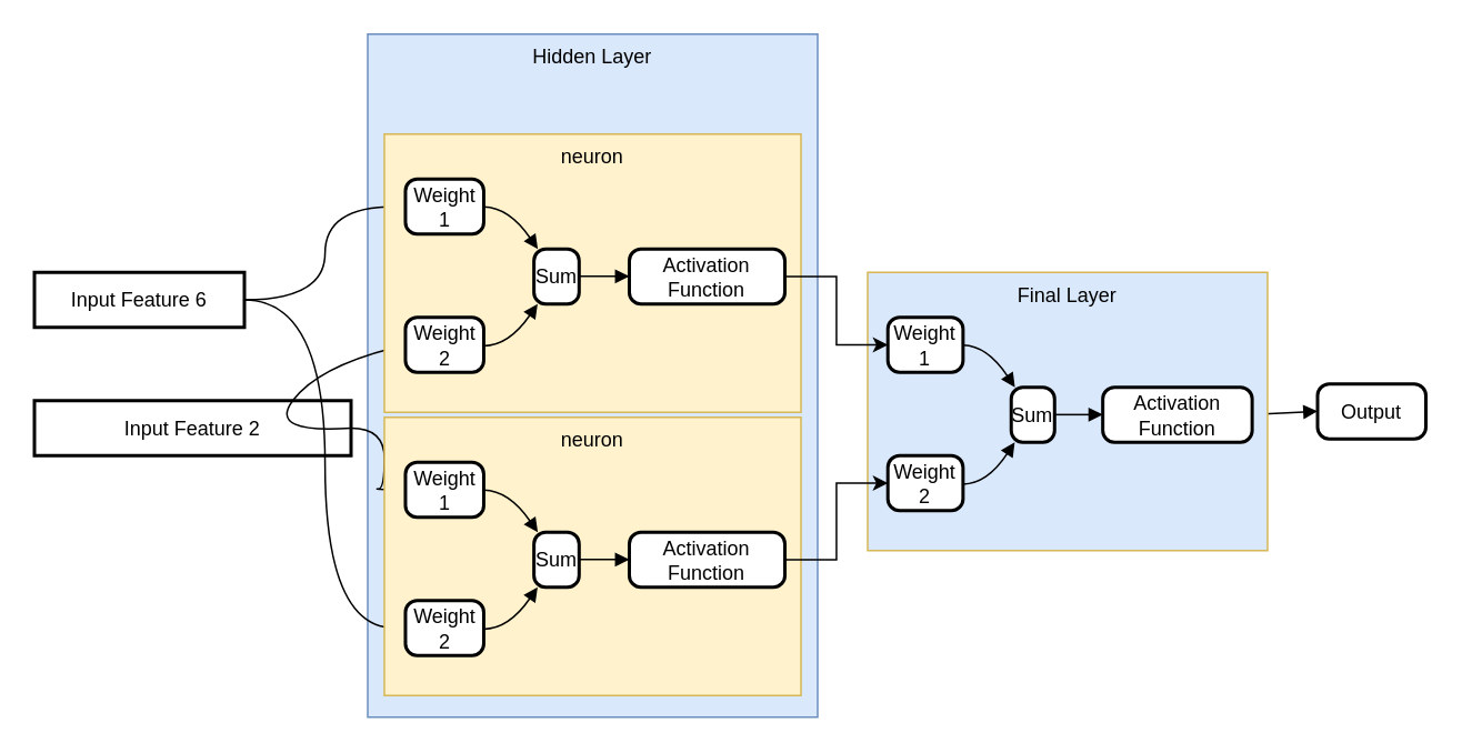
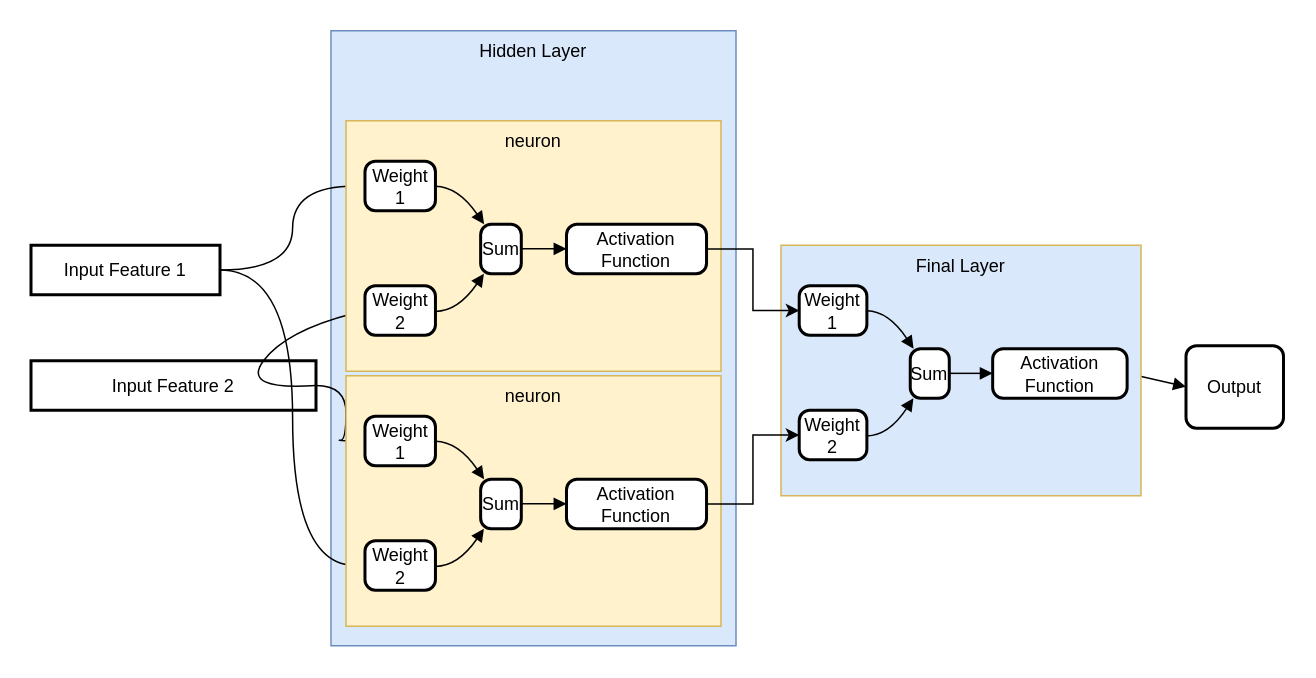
- <mxCell id="10" value="Input Feature 6" style="whiteSpace=wrap;strokeWidth=2;" vertex="1" parent="1"><mxGeometry x="20" y="163" width="126" height="33" as="geometry" /></mxCell>
+ <mxCell id="10" value="Input Feature 1" style="whiteSpace=wrap;strokeWidth=2;" vertex="1" parent="1"><mxGeometry x="20" y="163" width="126" height="33" as="geometry" /></mxCell>
- <mxCell id="5" value="Output" style="rounded=1;absoluteArcSize=1;arcSize=14;whiteSpace=wrap;strokeWidth=2;" parent="1" vertex="1"><mxGeometry x="790" y="230" width="65" height="33" as="geometry" /></mxCell>
+ <mxCell id="5" value="Output" style="rounded=1;absoluteArcSize=1;arcSize=14;whiteSpace=wrap;strokeWidth=2;" parent="1" vertex="1"><mxGeometry x="790" y="230" width="65" height="55" as="geometry" /></mxCell>
